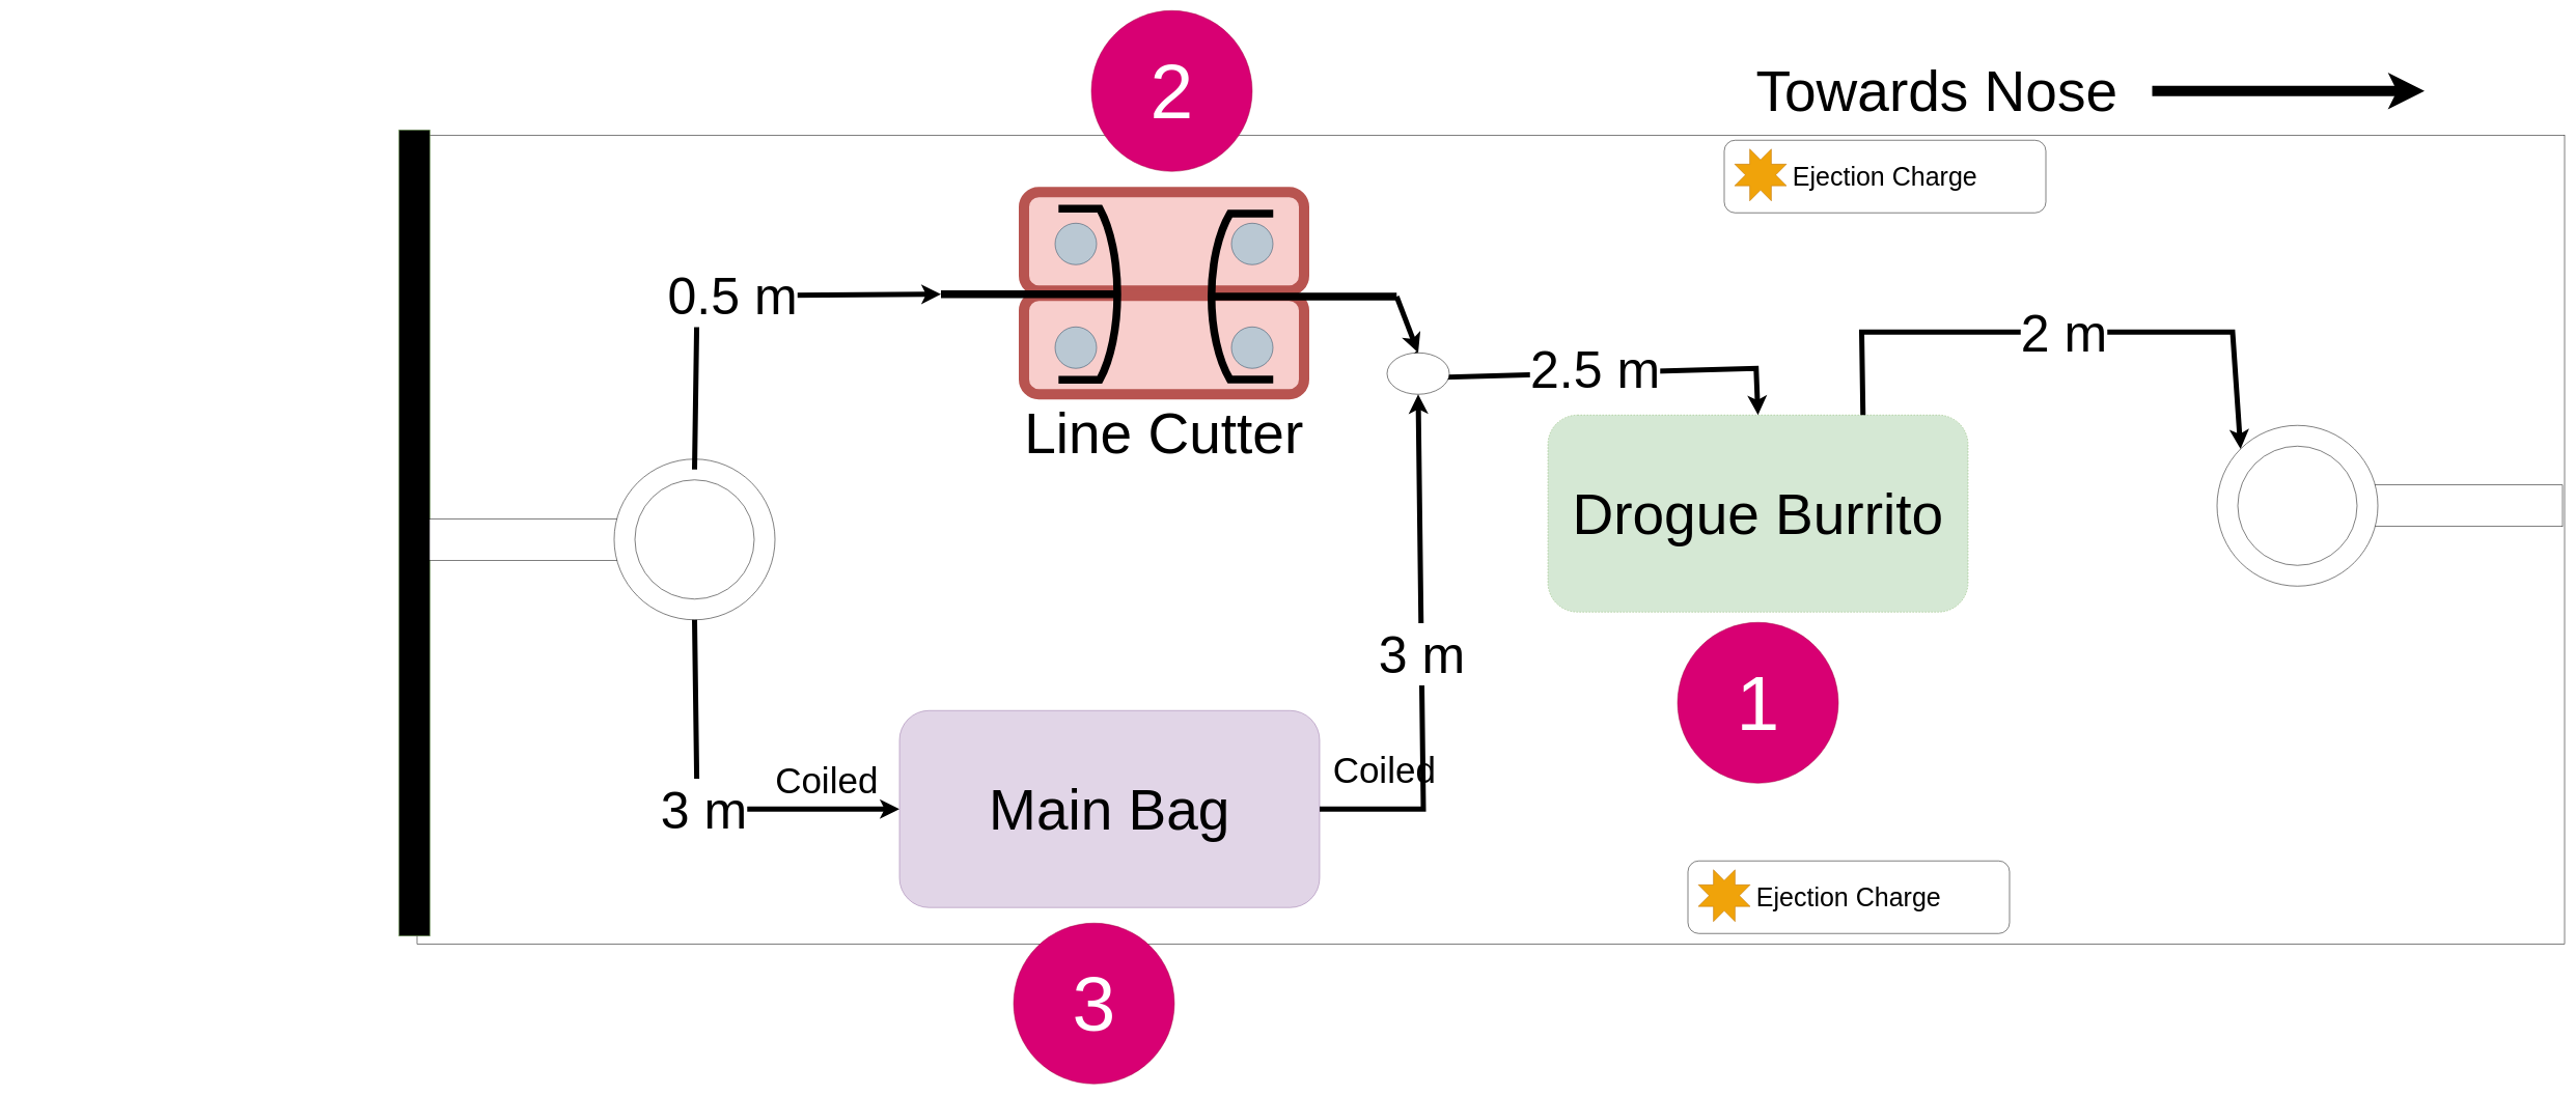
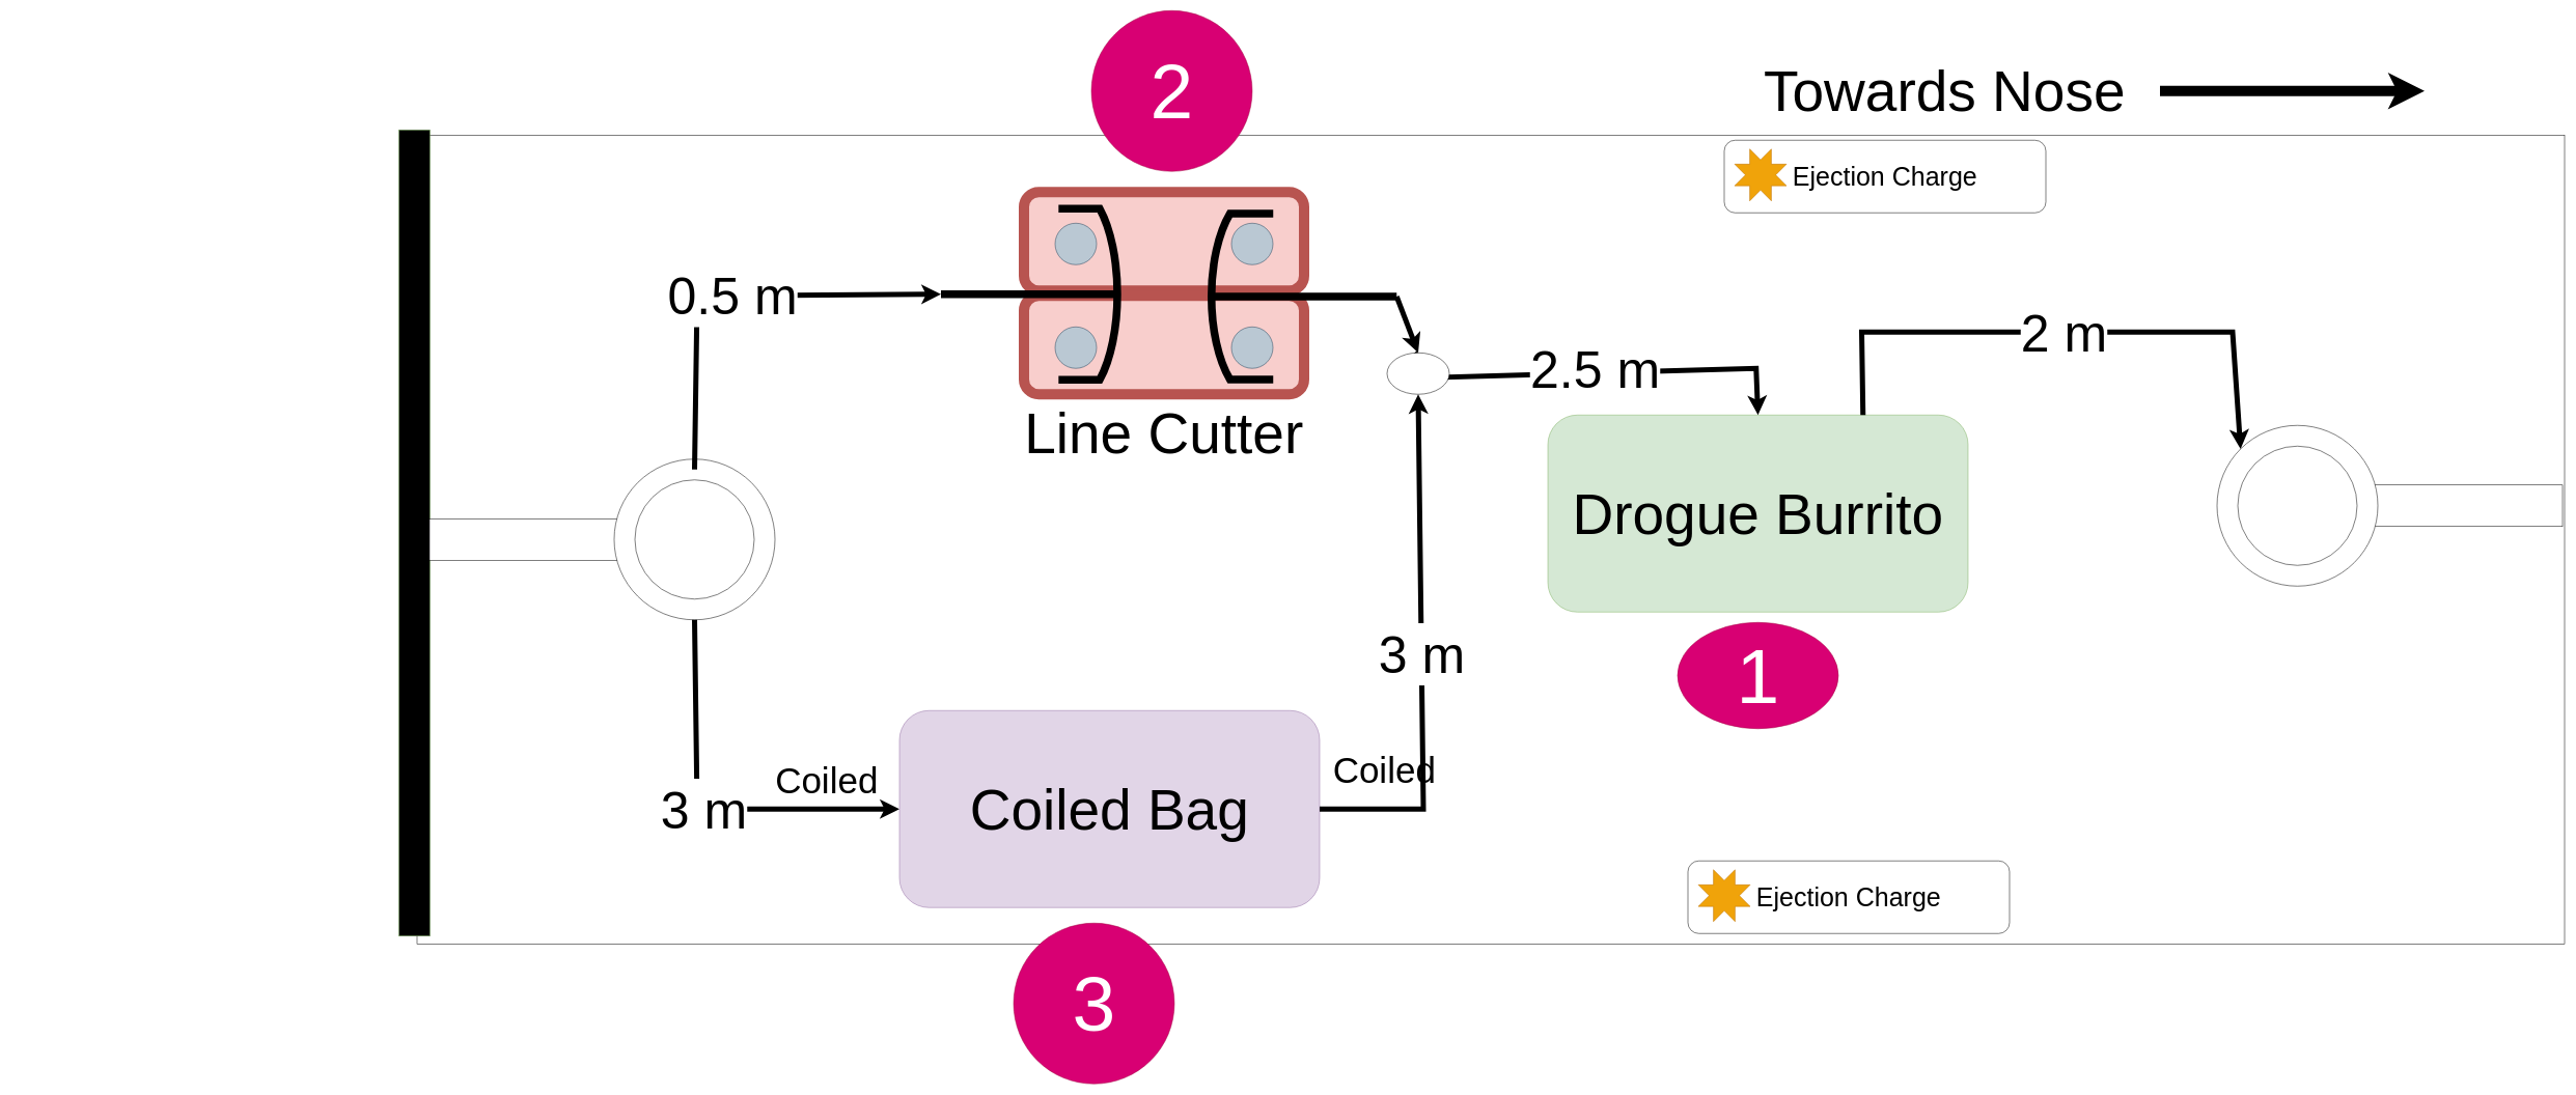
- <mxCell id="34" value="&lt;span style=&quot;font-size: 110px;&quot;&gt;Towards Nose&lt;/span&gt;" style="text;html=1;strokeColor=none;fillColor=none;align=center;verticalAlign=middle;whiteSpace=wrap;rounded=0;" vertex="1" parent="1"><mxGeometry x="3318" y="100" width="830" height="150" as="geometry" /></mxCell>
+ <mxCell id="34" value="&lt;span style=&quot;font-size: 110px;&quot;&gt;Towards Nose&lt;/span&gt;" style="text;html=1;strokeColor=none;fillColor=none;align=center;verticalAlign=middle;whiteSpace=wrap;rounded=0;" vertex="1" parent="1"><mxGeometry x="3333" y="100" width="830" height="150" as="geometry" /></mxCell>
- <mxCell id="23" value="&lt;font style=&quot;font-size: 110px;&quot;&gt;Drogue Burrito&lt;/font&gt;" style="rounded=1;whiteSpace=wrap;html=1;fillColor=#d5e8d4;strokeColor=#82b366;dashed=1;" vertex="1" parent="1"><mxGeometry x="2983" y="800" width="810" height="380" as="geometry" /></mxCell>
+ <mxCell id="23" value="&lt;font style=&quot;font-size: 110px;&quot;&gt;Drogue Burrito&lt;/font&gt;" style="rounded=1;whiteSpace=wrap;html=1;fillColor=#d5e8d4;strokeColor=#82b366;" vertex="1" parent="1"><mxGeometry x="2983" y="800" width="810" height="380" as="geometry" /></mxCell>
- <mxCell id="41" value="&lt;font style=&quot;font-size: 150px;&quot;&gt;1&lt;/font&gt;" style="ellipse;whiteSpace=wrap;html=1;aspect=fixed;fillColor=#d80073;strokeColor=#A50040;fontColor=#ffffff;" vertex="1" parent="1"><mxGeometry x="3233" y="1200" width="310" height="310" as="geometry" /></mxCell>
+ <mxCell id="41" value="&lt;font style=&quot;font-size: 150px;&quot;&gt;1&lt;/font&gt;" style="ellipse;whiteSpace=wrap;html=1;aspect=fixed;fillColor=#d80073;strokeColor=#A50040;fontColor=#ffffff;" vertex="1" parent="1"><mxGeometry x="3233" y="1200" width="310" height="205" as="geometry" /></mxCell>
- <mxCell id="10" value="&lt;font style=&quot;font-size: 110px;&quot;&gt;Main Bag&lt;/font&gt;" style="rounded=1;whiteSpace=wrap;html=1;fillColor=#e1d5e7;strokeColor=#9673a6;" vertex="1" parent="1"><mxGeometry x="1733" y="1370" width="810" height="380" as="geometry" /></mxCell>
+ <mxCell id="10" value="&lt;font style=&quot;font-size: 110px;&quot;&gt;Coiled Bag&lt;/font&gt;" style="rounded=1;whiteSpace=wrap;html=1;fillColor=#e1d5e7;strokeColor=#9673a6;" vertex="1" parent="1"><mxGeometry x="1733" y="1370" width="810" height="380" as="geometry" /></mxCell>
